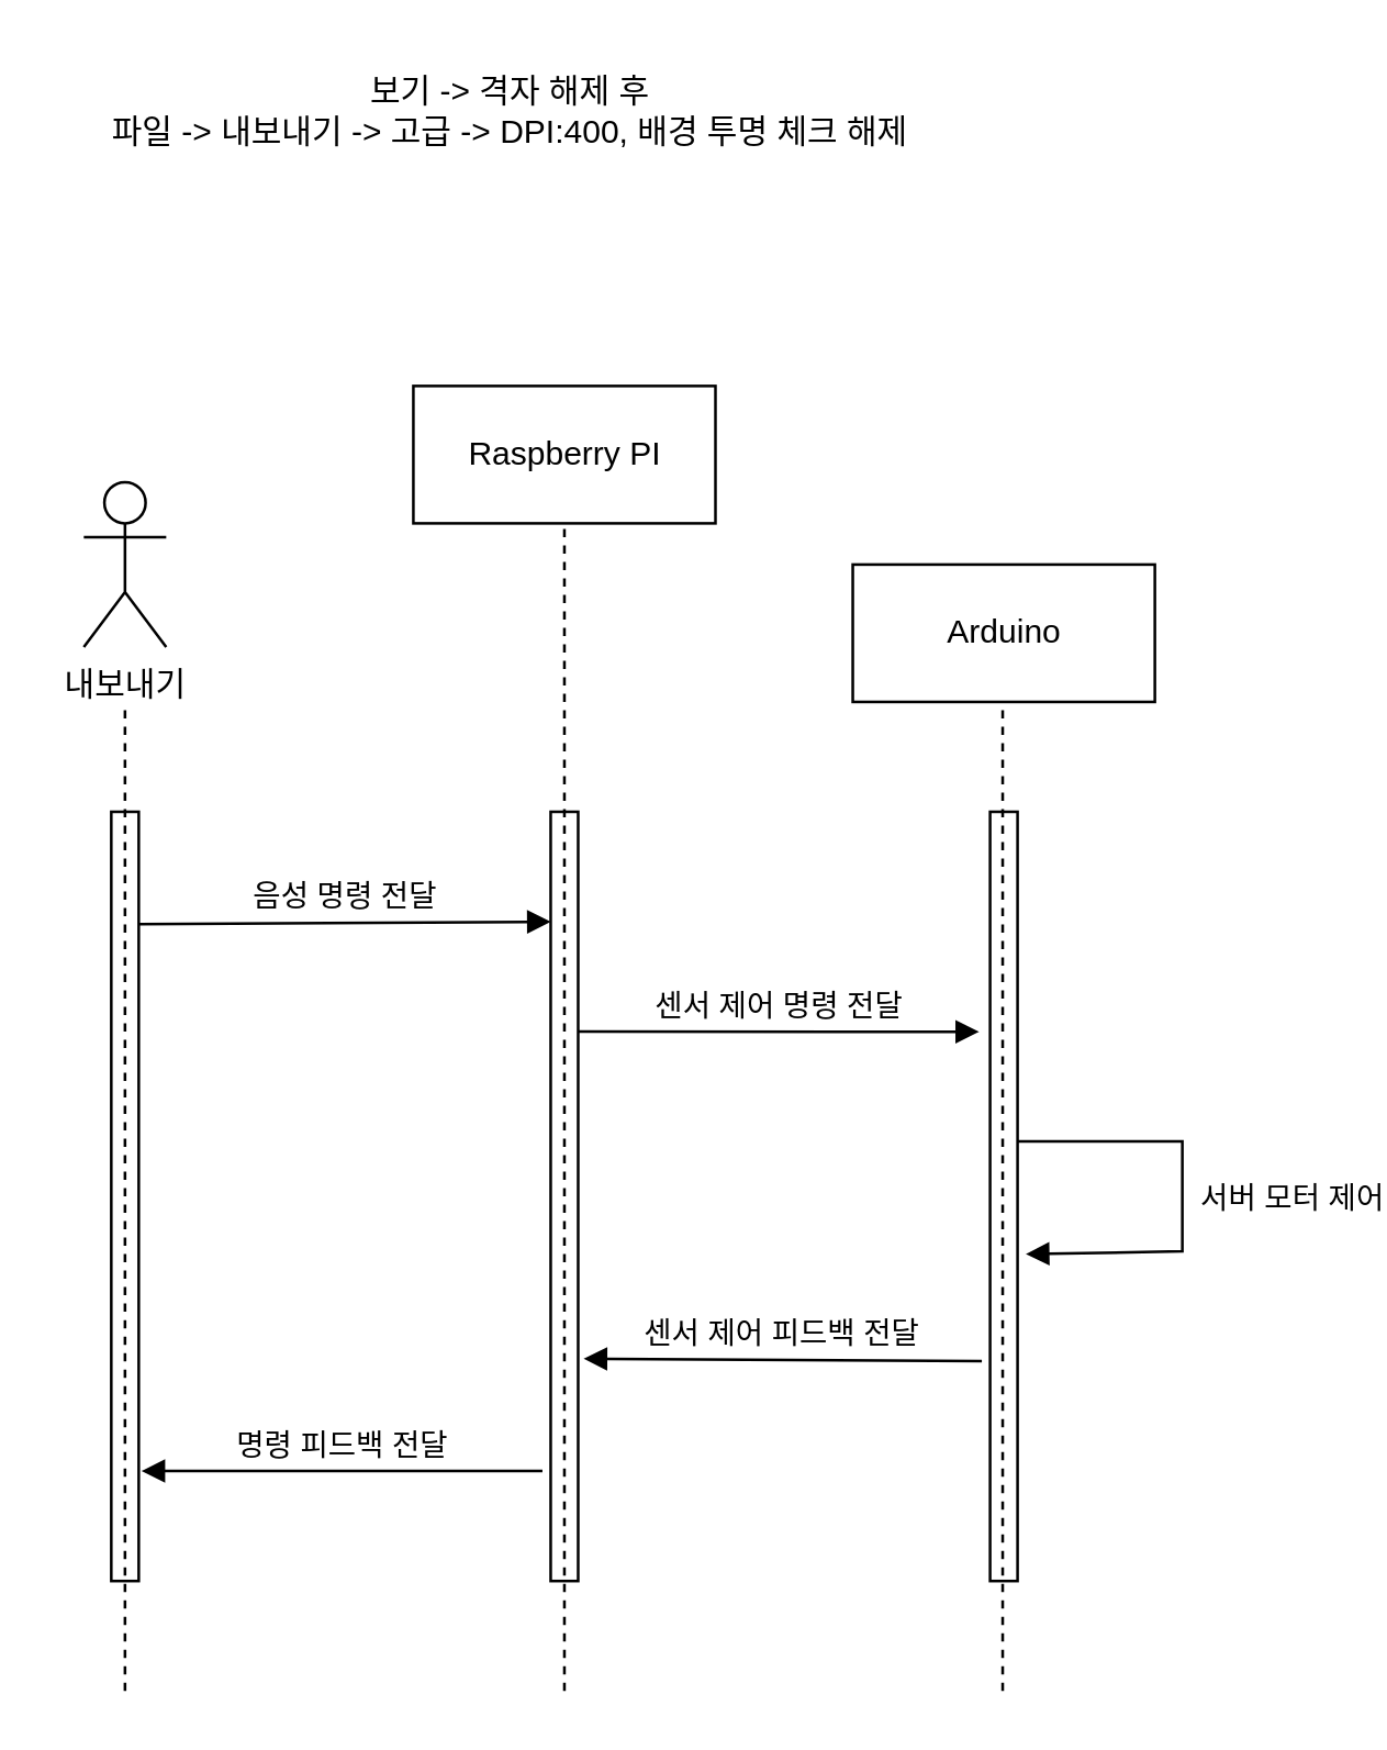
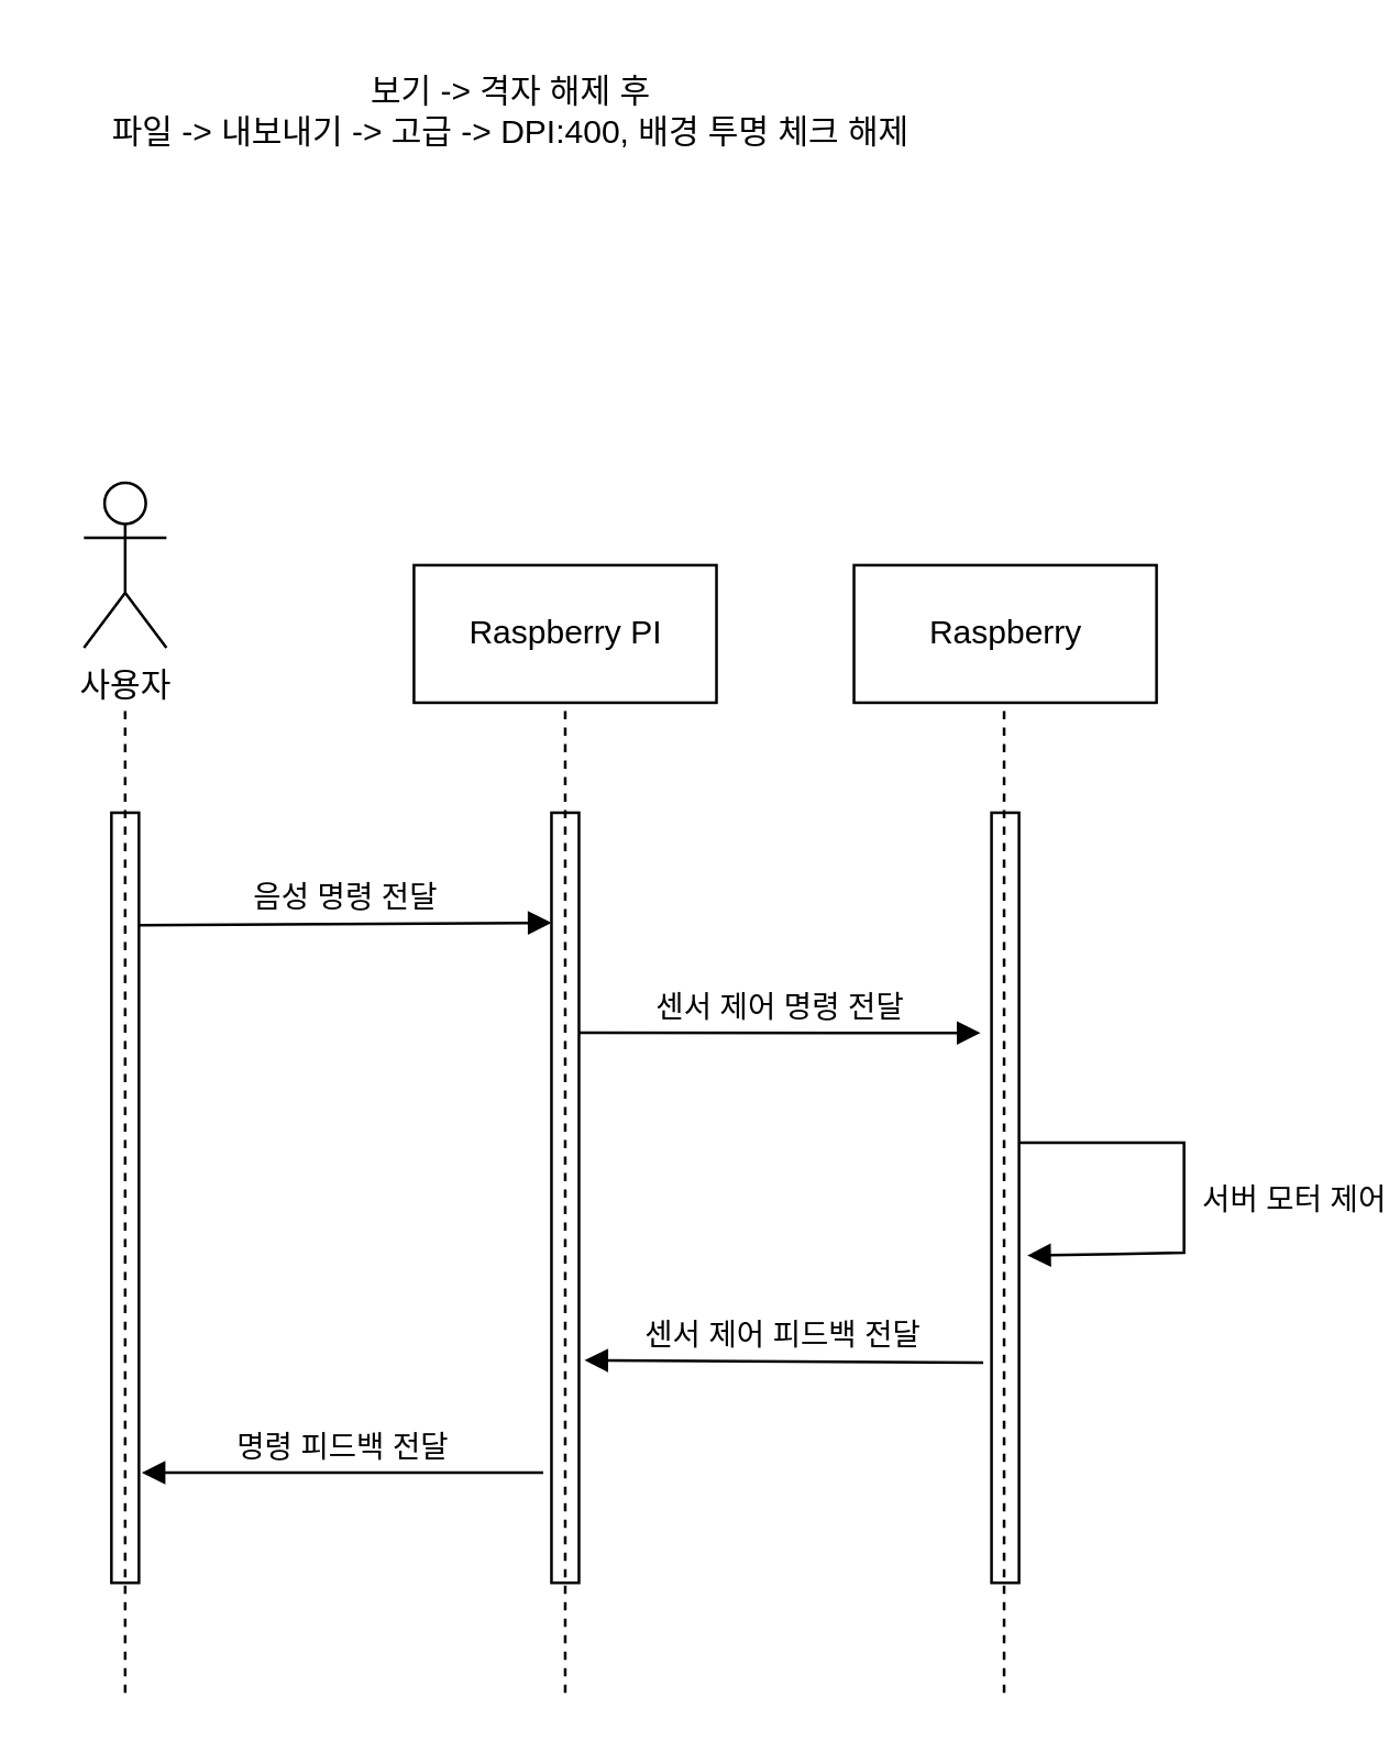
- <mxCell id="6" value="Raspberry PI" style="html=1;" vertex="1" parent="1"><mxGeometry x="150" y="140" width="110" height="50" as="geometry" /></mxCell>
+ <mxCell id="6" value="Raspberry PI" style="html=1;" vertex="1" parent="1"><mxGeometry x="150" y="205" width="110" height="50" as="geometry" /></mxCell>
- <mxCell id="7" value="Arduino" style="html=1;" vertex="1" parent="1"><mxGeometry x="310" y="205" width="110" height="50" as="geometry" /></mxCell>
+ <mxCell id="7" value="Raspberry" style="html=1;" vertex="1" parent="1"><mxGeometry x="310" y="205" width="110" height="50" as="geometry" /></mxCell>
- <mxCell id="2" value="내보내기" style="shape=umlActor;verticalLabelPosition=bottom;verticalAlign=top;html=1;outlineConnect=0;" vertex="1" parent="1"><mxGeometry x="30" y="175" width="30" height="60" as="geometry" /></mxCell>
+ <mxCell id="2" value="사용자" style="shape=umlActor;verticalLabelPosition=bottom;verticalAlign=top;html=1;outlineConnect=0;" vertex="1" parent="1"><mxGeometry x="30" y="175" width="30" height="60" as="geometry" /></mxCell>
